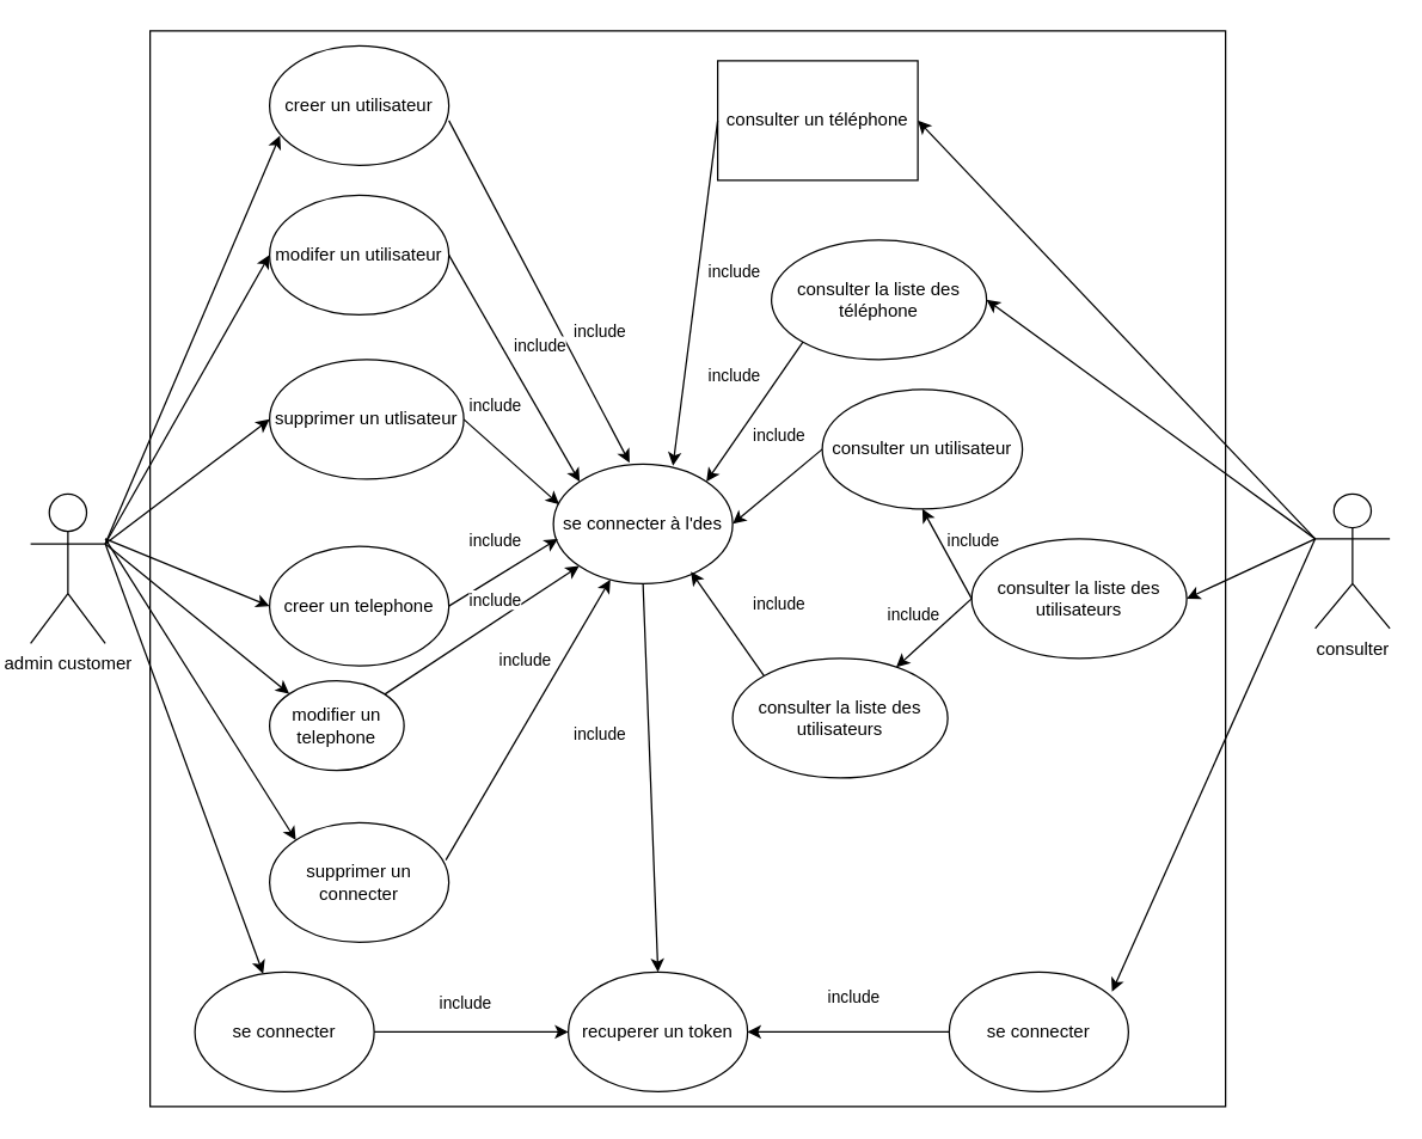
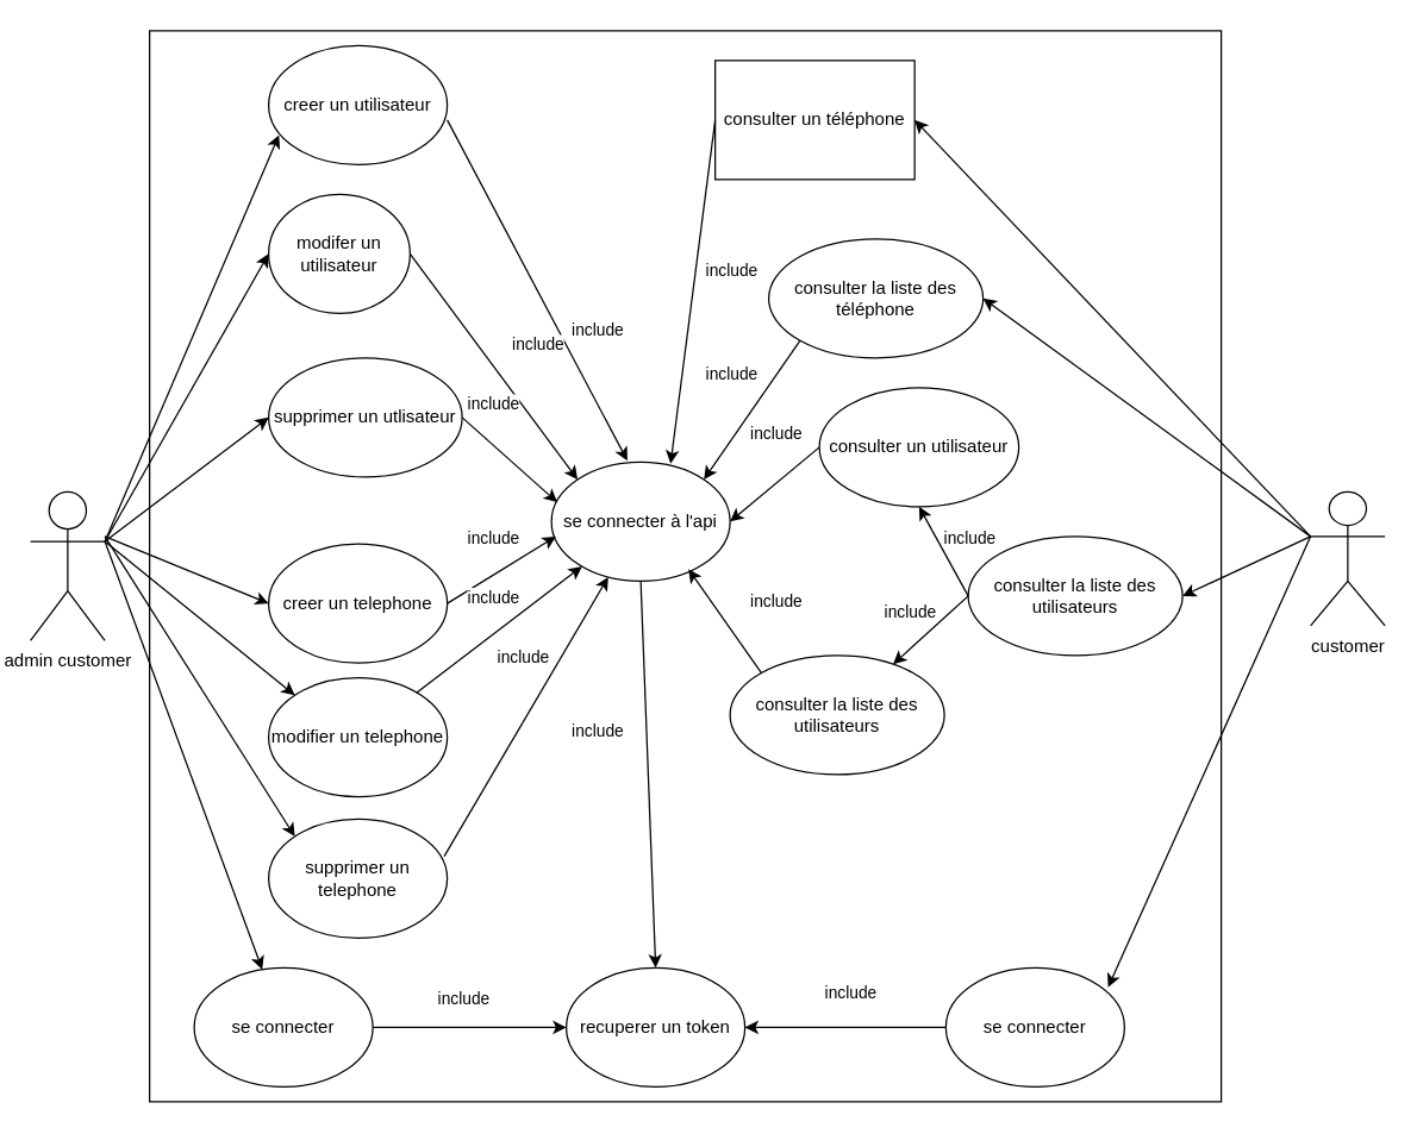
- <mxCell id="14" value="modifer un utilisateur" style="ellipse;whiteSpace=wrap;html=1;" parent="1" vertex="1"><mxGeometry x="180" y="130" width="120" height="80" as="geometry" /></mxCell>
+ <mxCell id="14" value="modifer un utilisateur" style="ellipse;whiteSpace=wrap;html=1;" parent="1" vertex="1"><mxGeometry x="180" y="130" width="95" height="80" as="geometry" /></mxCell>
- <mxCell id="6" value="se connecter à l'des" style="ellipse;whiteSpace=wrap;html=1;" parent="1" vertex="1"><mxGeometry x="370" y="310" width="120" height="80" as="geometry" /></mxCell>
+ <mxCell id="6" value="se connecter à l'api" style="ellipse;whiteSpace=wrap;html=1;" parent="1" vertex="1"><mxGeometry x="370" y="310" width="120" height="80" as="geometry" /></mxCell>
- <mxCell id="4" value="consulter" style="shape=umlActor;verticalLabelPosition=bottom;verticalAlign=top;html=1;outlineConnect=0;" parent="1" vertex="1"><mxGeometry x="880" y="330" width="50" height="90" as="geometry" /></mxCell>
+ <mxCell id="4" value="customer" style="shape=umlActor;verticalLabelPosition=bottom;verticalAlign=top;html=1;outlineConnect=0;" parent="1" vertex="1"><mxGeometry x="880" y="330" width="50" height="90" as="geometry" /></mxCell>
- <mxCell id="18" value="modifier un telephone" style="ellipse;whiteSpace=wrap;html=1;" parent="1" vertex="1"><mxGeometry x="180" y="455" width="90" height="60" as="geometry" /></mxCell>
+ <mxCell id="18" value="modifier un telephone" style="ellipse;whiteSpace=wrap;html=1;" parent="1" vertex="1"><mxGeometry x="180" y="455" width="120" height="80" as="geometry" /></mxCell>
- <mxCell id="19" value="supprimer un connecter" style="ellipse;whiteSpace=wrap;html=1;" parent="1" vertex="1"><mxGeometry x="180" y="550" width="120" height="80" as="geometry" /></mxCell>
+ <mxCell id="19" value="supprimer un telephone" style="ellipse;whiteSpace=wrap;html=1;" parent="1" vertex="1"><mxGeometry x="180" y="550" width="120" height="80" as="geometry" /></mxCell>
